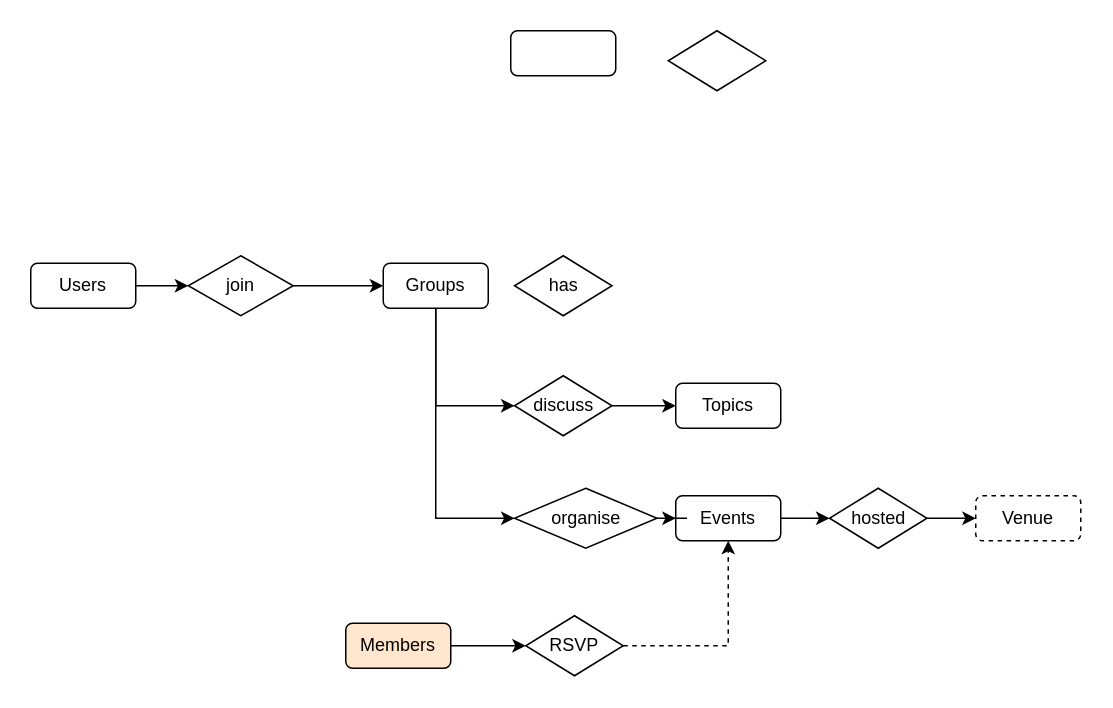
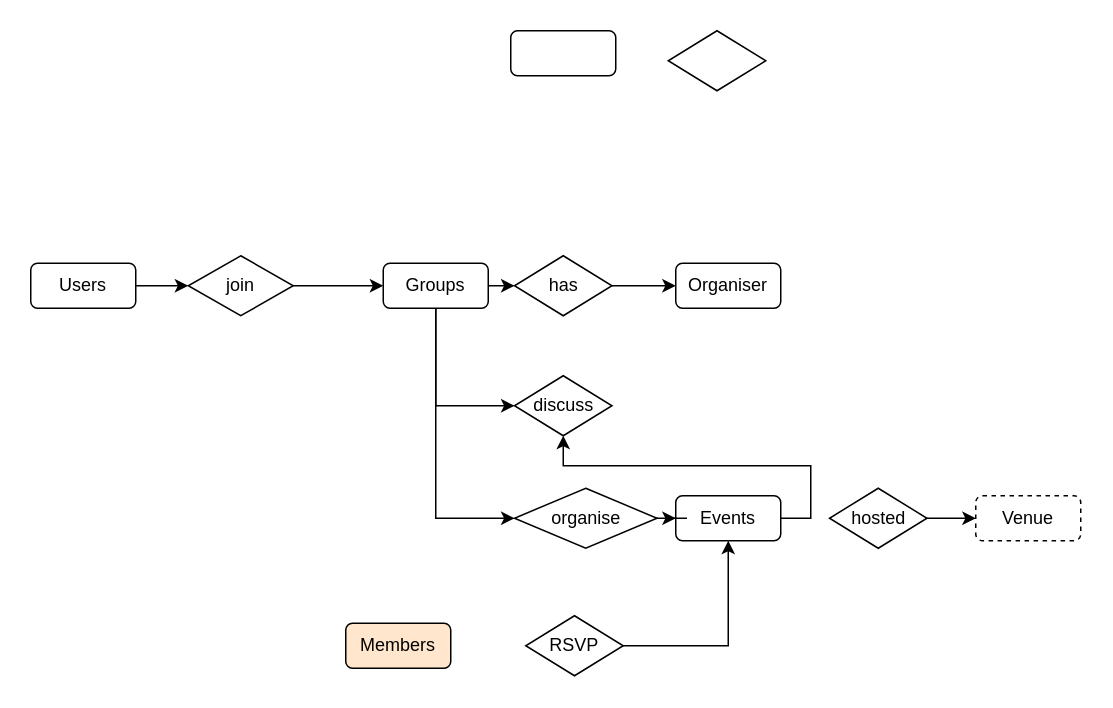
+ <mxCell id="5" style="edgeStyle=orthogonalEdgeStyle;rounded=0;orthogonalLoop=1;jettySize=auto;html=1;exitX=1;exitY=0.5;exitDx=0;exitDy=0;entryX=0;entryY=0.5;entryDx=0;entryDy=0;" edge="1" parent="1" source="8" target="22"><mxGeometry relative="1" as="geometry" /></mxCell>
+ <mxCell id="21" style="edgeStyle=orthogonalEdgeStyle;rounded=0;orthogonalLoop=1;jettySize=auto;html=1;exitX=1;exitY=0.5;exitDx=0;exitDy=0;entryX=0;entryY=0.5;entryDx=0;entryDy=0;" edge="1" parent="1" source="22" target="11"><mxGeometry relative="1" as="geometry" /></mxCell>
+ <mxCell id="11" value="Organiser" style="rounded=1;whiteSpace=wrap;html=1;" vertex="1" parent="1"><mxGeometry x="450" y="175" width="70" height="30" as="geometry" /></mxCell>
- <mxCell id="19" style="edgeStyle=orthogonalEdgeStyle;rounded=0;orthogonalLoop=1;jettySize=auto;html=1;exitX=1;exitY=0.5;exitDx=0;exitDy=0;entryX=0;entryY=0.5;entryDx=0;entryDy=0;" edge="1" parent="1" source="20" target="12"><mxGeometry relative="1" as="geometry" /></mxCell>
- <mxCell id="12" value="Topics" style="rounded=1;whiteSpace=wrap;html=1;" vertex="1" parent="1"><mxGeometry x="450" y="255" width="70" height="30" as="geometry" /></mxCell>
- <mxCell id="13" style="edgeStyle=orthogonalEdgeStyle;rounded=0;orthogonalLoop=1;jettySize=auto;html=1;exitX=1;exitY=0.5;exitDx=0;exitDy=0;entryX=0;entryY=0.5;entryDx=0;entryDy=0;" edge="1" parent="1" source="14" target="28"><mxGeometry relative="1" as="geometry" /></mxCell>
+ <mxCell id="13" style="edgeStyle=orthogonalEdgeStyle;rounded=0;orthogonalLoop=1;jettySize=auto;html=1;exitX=1;exitY=0.5;exitDx=0;exitDy=0;" edge="1" parent="1" source="14" target="20"><mxGeometry relative="1" as="geometry" /></mxCell>
- <mxCell id="9" style="edgeStyle=orthogonalEdgeStyle;rounded=0;orthogonalLoop=1;jettySize=auto;html=1;exitX=1;exitY=0.5;exitDx=0;exitDy=0;entryX=0;entryY=0.5;entryDx=0;entryDy=0;" edge="1" parent="1" source="10" target="24"><mxGeometry relative="1" as="geometry" /></mxCell>
- <mxCell id="23" style="edgeStyle=orthogonalEdgeStyle;rounded=0;orthogonalLoop=1;jettySize=auto;html=1;exitX=1;exitY=0.5;exitDx=0;exitDy=0;entryX=0.5;entryY=1;entryDx=0;entryDy=0;dashed=1;" edge="1" parent="1" source="24" target="14"><mxGeometry relative="1" as="geometry" /></mxCell>
+ <mxCell id="23" style="edgeStyle=orthogonalEdgeStyle;rounded=0;orthogonalLoop=1;jettySize=auto;html=1;exitX=1;exitY=0.5;exitDx=0;exitDy=0;entryX=0.5;entryY=1;entryDx=0;entryDy=0;" edge="1" parent="1" source="24" target="14"><mxGeometry relative="1" as="geometry" /></mxCell>
